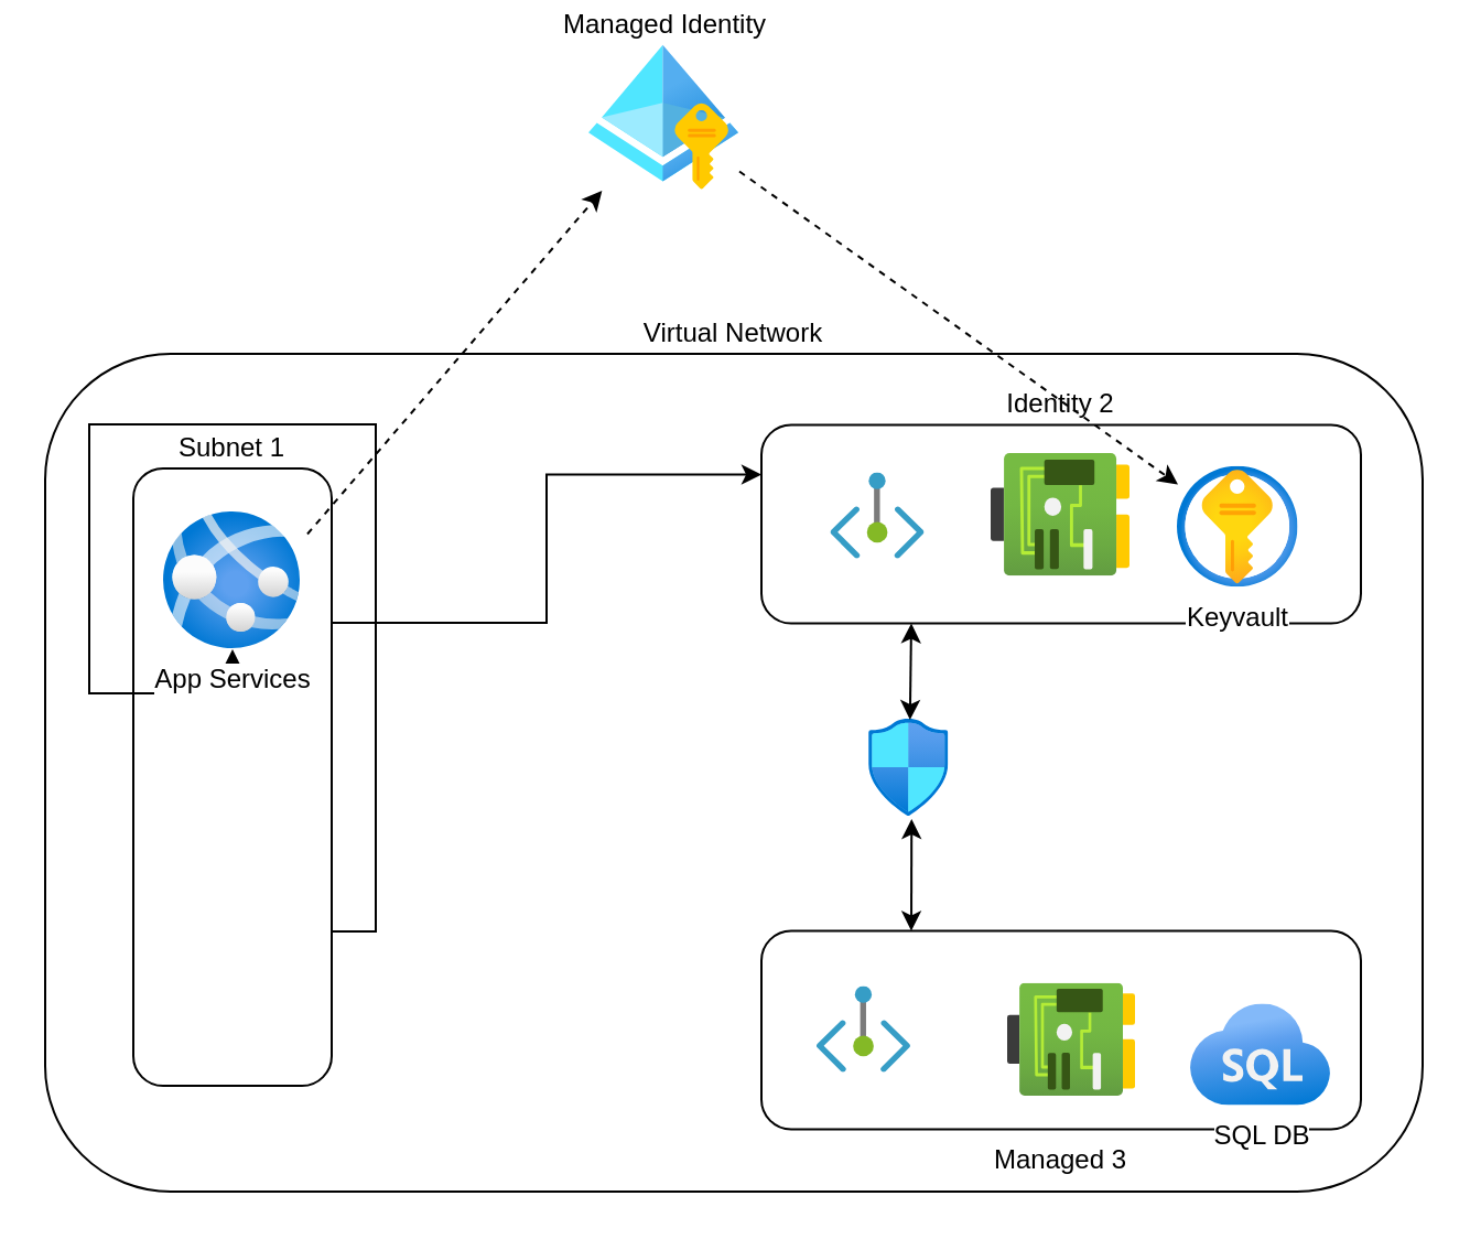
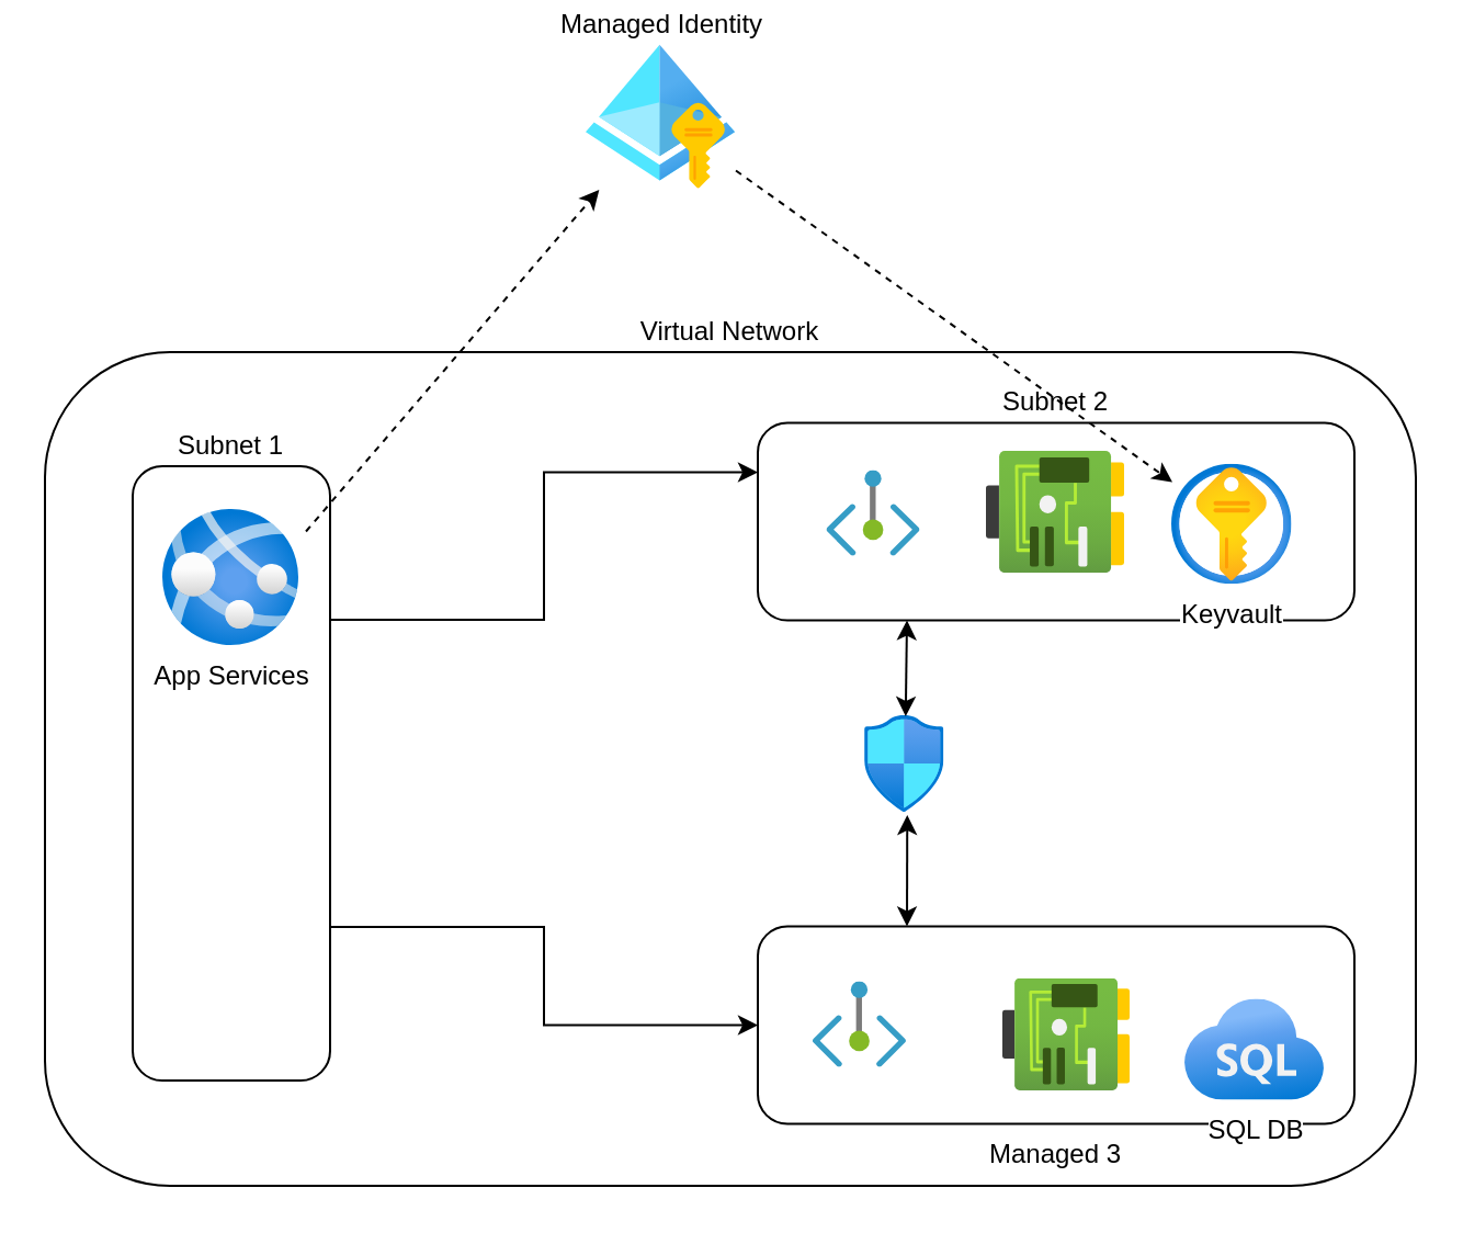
- <mxCell id="7" value="Identity 2" style="rounded=1;whiteSpace=wrap;html=1;fillColor=none;labelPosition=center;verticalLabelPosition=top;align=center;verticalAlign=bottom;" parent="1" vertex="1"><mxGeometry x="345" y="192.25" width="272" height="90" as="geometry" /></mxCell>
+ <mxCell id="7" value="Subnet 2" style="rounded=1;whiteSpace=wrap;html=1;fillColor=none;labelPosition=center;verticalLabelPosition=top;align=center;verticalAlign=bottom;" parent="1" vertex="1"><mxGeometry x="345" y="192.25" width="272" height="90" as="geometry" /></mxCell>
- <mxCell id="5" style="edgeStyle=orthogonalEdgeStyle;rounded=0;orthogonalLoop=1;jettySize=auto;html=1;exitX=1;exitY=0.75;exitDx=0;exitDy=0;" parent="1" source="6" target="20" edge="1"><mxGeometry relative="1" as="geometry" /></mxCell>
+ <mxCell id="5" style="edgeStyle=orthogonalEdgeStyle;rounded=0;orthogonalLoop=1;jettySize=auto;html=1;exitX=1;exitY=0.75;exitDx=0;exitDy=0;entryX=0;entryY=0.5;entryDx=0;entryDy=0;" parent="1" source="6" target="3" edge="1"><mxGeometry relative="1" as="geometry" /></mxCell>
